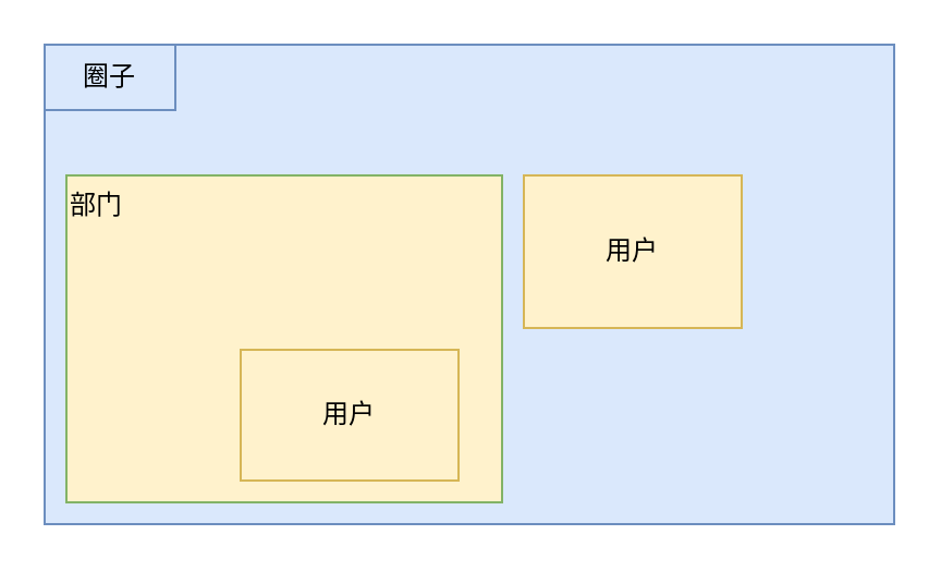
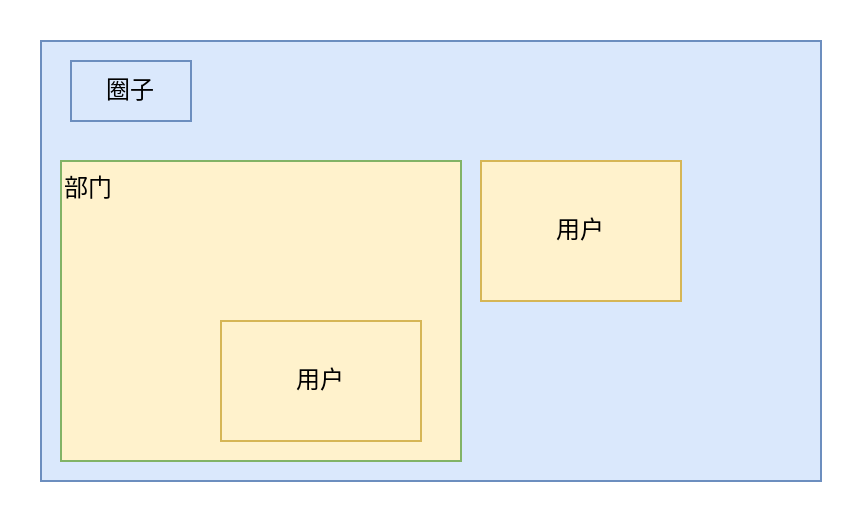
- <mxCell id="3" value="圈子" style="text;html=1;strokeColor=#6c8ebf;fillColor=#dae8fc;align=center;verticalAlign=middle;whiteSpace=wrap;rounded=0;" vertex="1" parent="1"><mxGeometry x="20" y="20" width="60" height="30" as="geometry" /></mxCell>
+ <mxCell id="3" value="圈子" style="text;html=1;strokeColor=#6c8ebf;fillColor=#dae8fc;align=center;verticalAlign=middle;whiteSpace=wrap;rounded=0;" vertex="1" parent="1"><mxGeometry x="35" y="30" width="60" height="30" as="geometry" /></mxCell>
